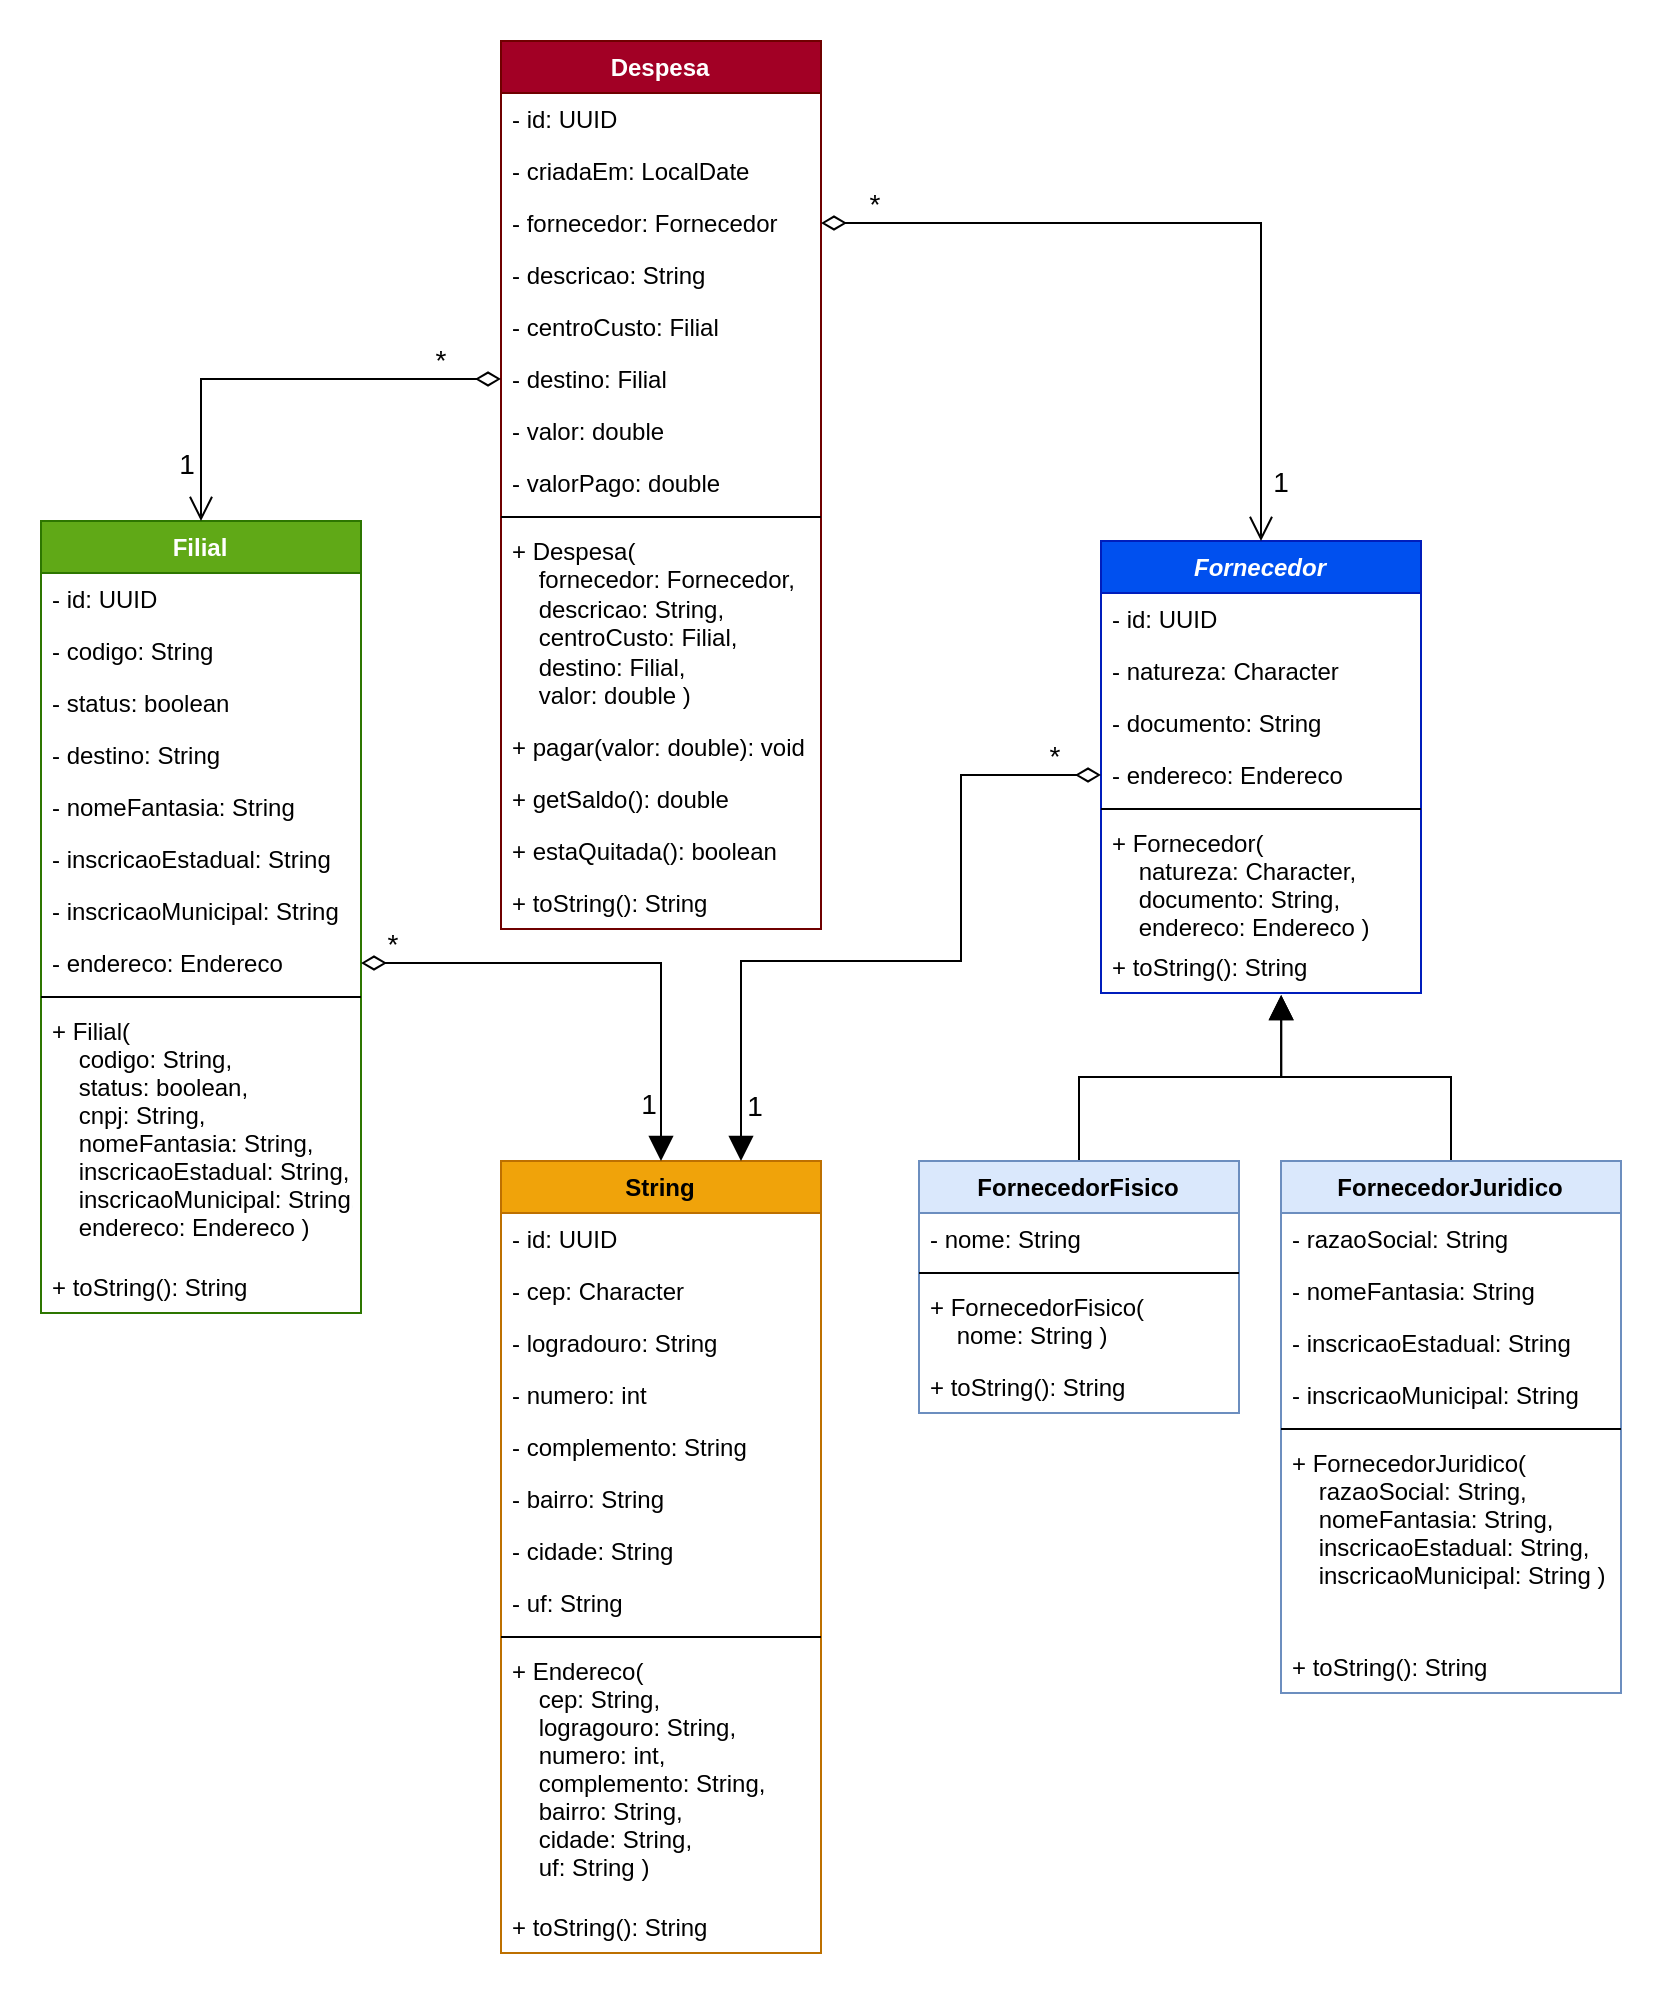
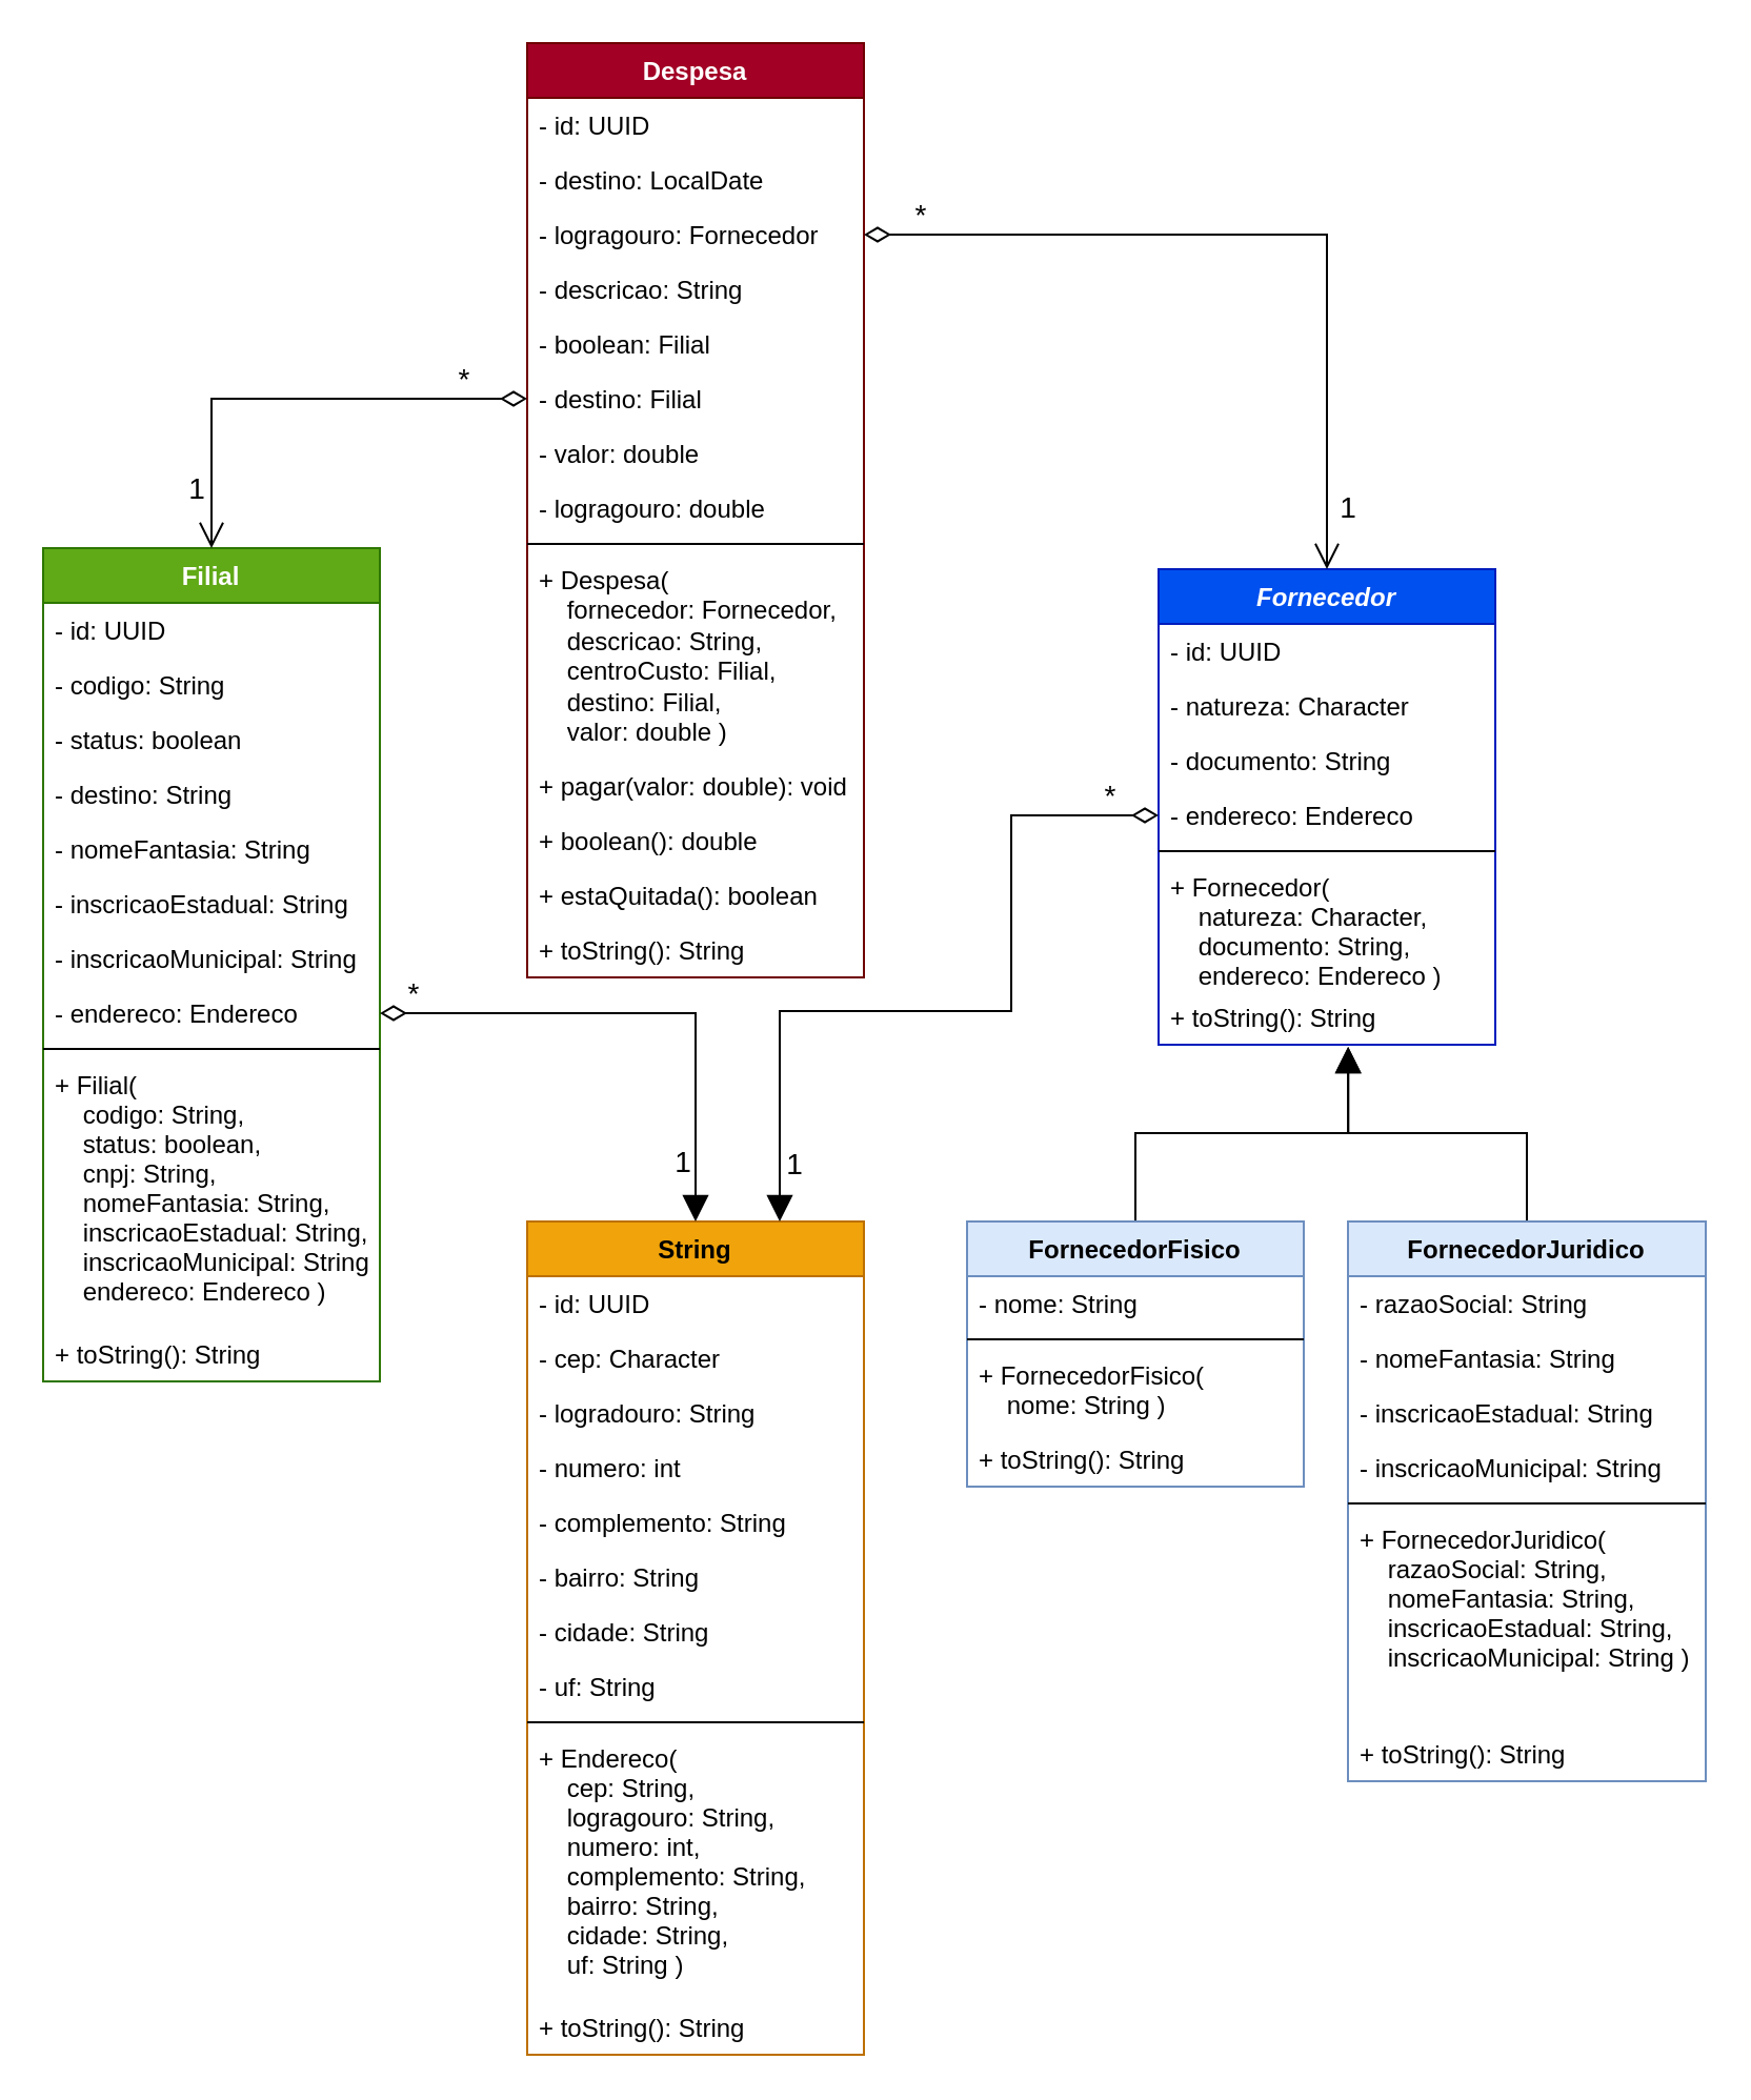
- <mxCell id="4" value="- criadaEm: LocalDate" style="text;strokeColor=none;fillColor=none;align=left;verticalAlign=top;spacingLeft=4;spacingRight=4;overflow=hidden;rotatable=0;points=[[0,0.5],[1,0.5]];portConstraint=eastwest;" vertex="1" parent="2"><mxGeometry y="52" width="160" height="26" as="geometry" /></mxCell>
+ <mxCell id="4" value="- destino: LocalDate" style="text;strokeColor=none;fillColor=none;align=left;verticalAlign=top;spacingLeft=4;spacingRight=4;overflow=hidden;rotatable=0;points=[[0,0.5],[1,0.5]];portConstraint=eastwest;" vertex="1" parent="2"><mxGeometry y="52" width="160" height="26" as="geometry" /></mxCell>
- <mxCell id="5" value="- fornecedor: Fornecedor" style="text;strokeColor=none;fillColor=none;align=left;verticalAlign=top;spacingLeft=4;spacingRight=4;overflow=hidden;rotatable=0;points=[[0,0.5],[1,0.5]];portConstraint=eastwest;" vertex="1" parent="2"><mxGeometry y="78" width="160" height="26" as="geometry" /></mxCell>
+ <mxCell id="5" value="- logragouro: Fornecedor" style="text;strokeColor=none;fillColor=none;align=left;verticalAlign=top;spacingLeft=4;spacingRight=4;overflow=hidden;rotatable=0;points=[[0,0.5],[1,0.5]];portConstraint=eastwest;" vertex="1" parent="2"><mxGeometry y="78" width="160" height="26" as="geometry" /></mxCell>
- <mxCell id="7" value="- centroCusto: Filial" style="text;strokeColor=none;fillColor=none;align=left;verticalAlign=top;spacingLeft=4;spacingRight=4;overflow=hidden;rotatable=0;points=[[0,0.5],[1,0.5]];portConstraint=eastwest;" vertex="1" parent="2"><mxGeometry y="130" width="160" height="26" as="geometry" /></mxCell>
+ <mxCell id="7" value="- boolean: Filial" style="text;strokeColor=none;fillColor=none;align=left;verticalAlign=top;spacingLeft=4;spacingRight=4;overflow=hidden;rotatable=0;points=[[0,0.5],[1,0.5]];portConstraint=eastwest;" vertex="1" parent="2"><mxGeometry y="130" width="160" height="26" as="geometry" /></mxCell>
- <mxCell id="10" value="- valorPago: double" style="text;strokeColor=none;fillColor=none;align=left;verticalAlign=top;spacingLeft=4;spacingRight=4;overflow=hidden;rotatable=0;points=[[0,0.5],[1,0.5]];portConstraint=eastwest;" vertex="1" parent="2"><mxGeometry y="208" width="160" height="26" as="geometry" /></mxCell>
+ <mxCell id="10" value="- logragouro: double" style="text;strokeColor=none;fillColor=none;align=left;verticalAlign=top;spacingLeft=4;spacingRight=4;overflow=hidden;rotatable=0;points=[[0,0.5],[1,0.5]];portConstraint=eastwest;" vertex="1" parent="2"><mxGeometry y="208" width="160" height="26" as="geometry" /></mxCell>
- <mxCell id="14" value="+ getSaldo(): double" style="text;strokeColor=none;fillColor=none;align=left;verticalAlign=top;spacingLeft=4;spacingRight=4;overflow=hidden;rotatable=0;points=[[0,0.5],[1,0.5]];portConstraint=eastwest;" vertex="1" parent="2"><mxGeometry y="366" width="160" height="26" as="geometry" /></mxCell>
+ <mxCell id="14" value="+ boolean(): double" style="text;strokeColor=none;fillColor=none;align=left;verticalAlign=top;spacingLeft=4;spacingRight=4;overflow=hidden;rotatable=0;points=[[0,0.5],[1,0.5]];portConstraint=eastwest;" vertex="1" parent="2"><mxGeometry y="366" width="160" height="26" as="geometry" /></mxCell>
